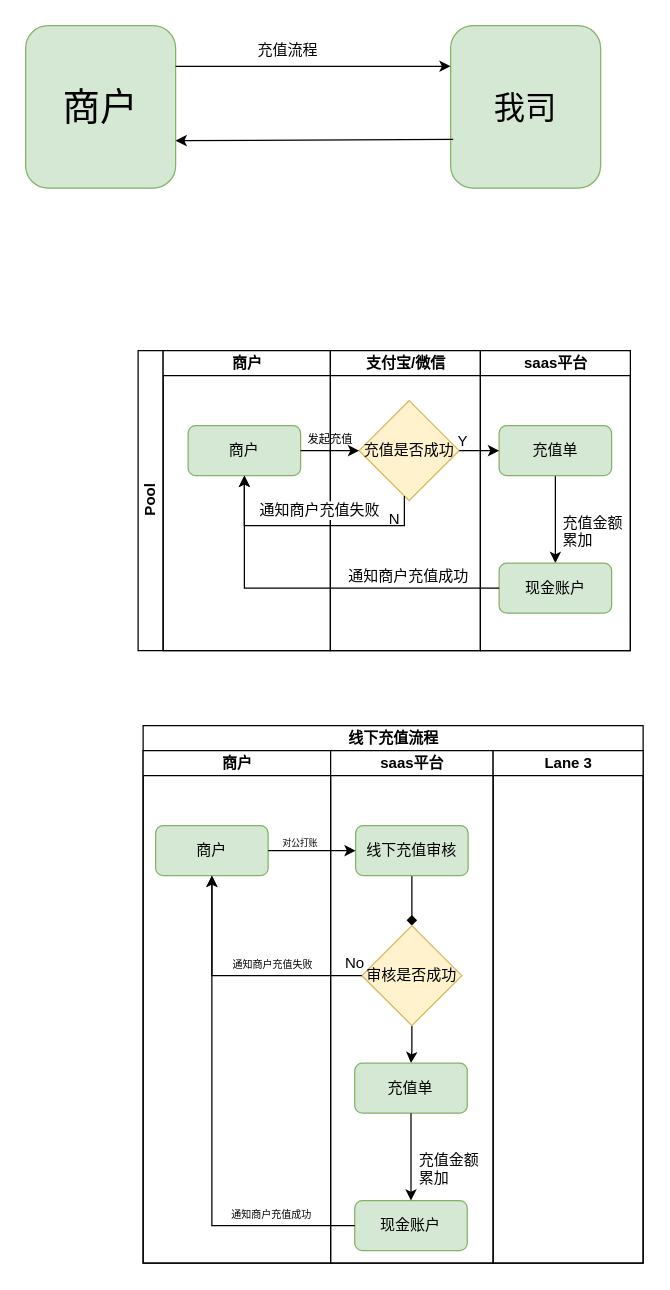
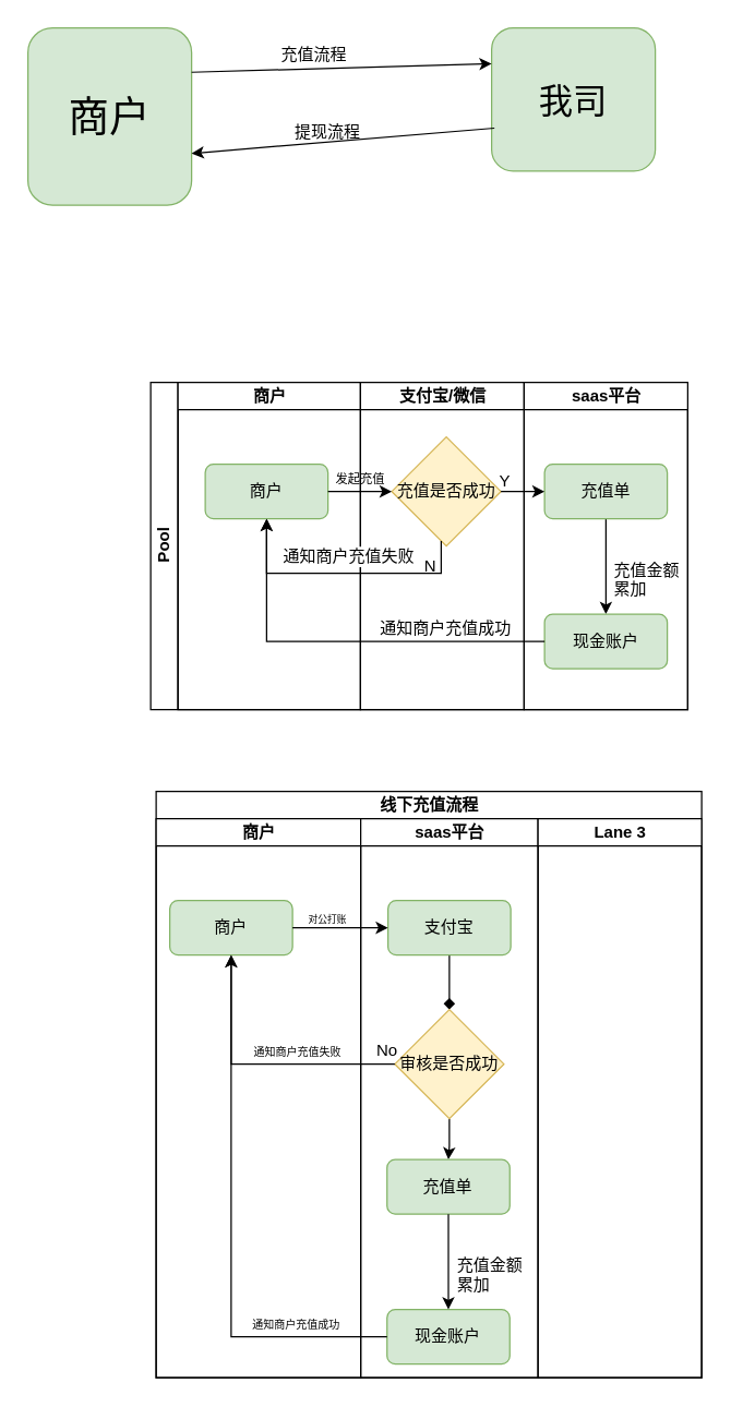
- <mxCell id="3" value="&lt;font style=&quot;font-size: 25px&quot;&gt;我司&lt;/font&gt;" style="rounded=1;whiteSpace=wrap;html=1;fillColor=#d5e8d4;strokeColor=#82b366;" parent="1" vertex="1"><mxGeometry x="360" y="20" width="120" height="130" as="geometry" /></mxCell>
+ <mxCell id="3" value="&lt;font style=&quot;font-size: 25px&quot;&gt;我司&lt;/font&gt;" style="rounded=1;whiteSpace=wrap;html=1;fillColor=#d5e8d4;strokeColor=#82b366;" parent="1" vertex="1"><mxGeometry x="360" y="20" width="120" height="105" as="geometry" /></mxCell>
+ <mxCell id="7" value="提现流程" style="text;html=1;resizable=0;points=[];autosize=1;align=left;verticalAlign=top;spacingTop=-4;" parent="1" vertex="1"><mxGeometry x="214" y="87" width="60" height="20" as="geometry" /></mxCell>
- <mxCell id="35" value="线下充值审核" style="rounded=1;whiteSpace=wrap;html=1;fillColor=#d5e8d4;strokeColor=#82b366;" parent="33" vertex="1"><mxGeometry x="20" y="60" width="90" height="40" as="geometry" /></mxCell>
+ <mxCell id="35" value="支付宝" style="rounded=1;whiteSpace=wrap;html=1;fillColor=#d5e8d4;strokeColor=#82b366;" parent="33" vertex="1"><mxGeometry x="20" y="60" width="90" height="40" as="geometry" /></mxCell>
